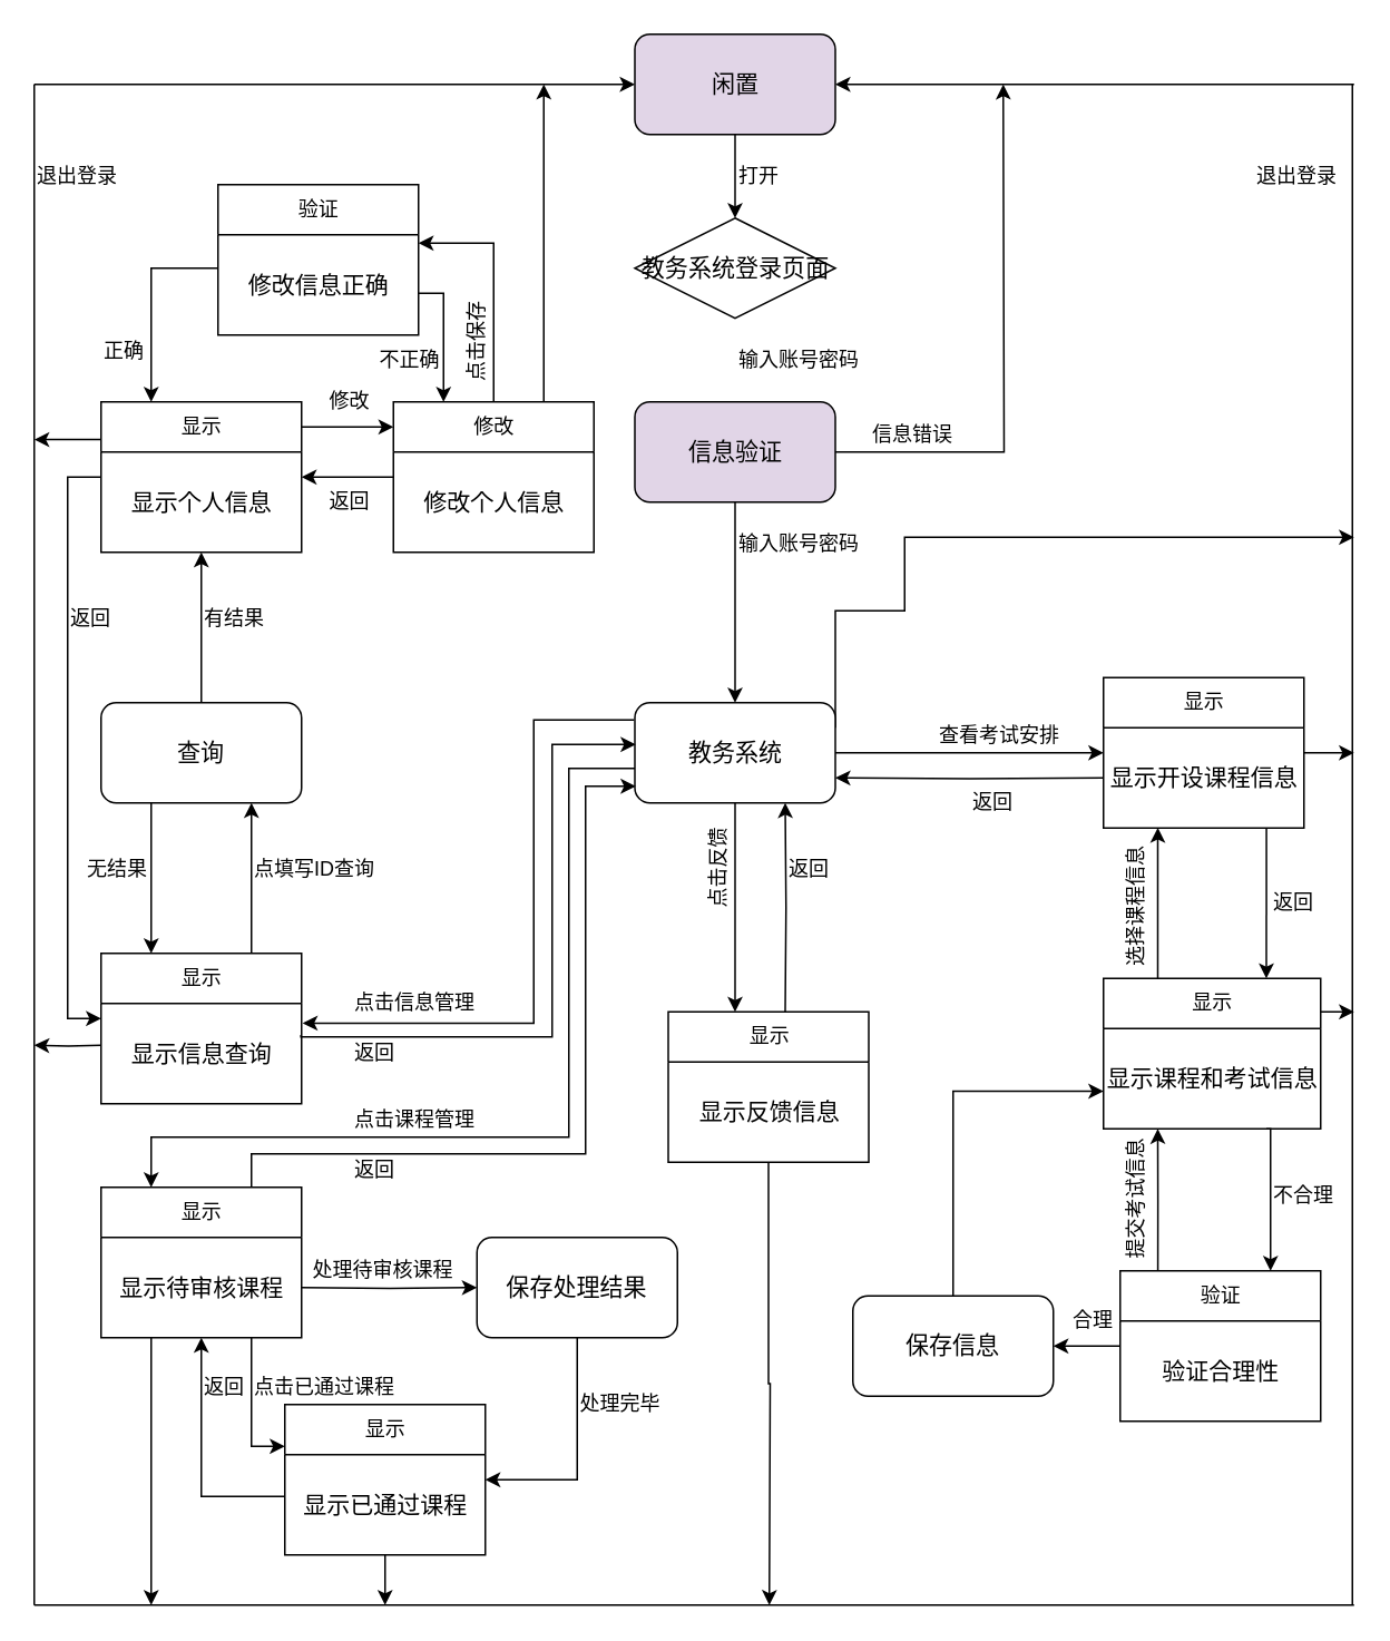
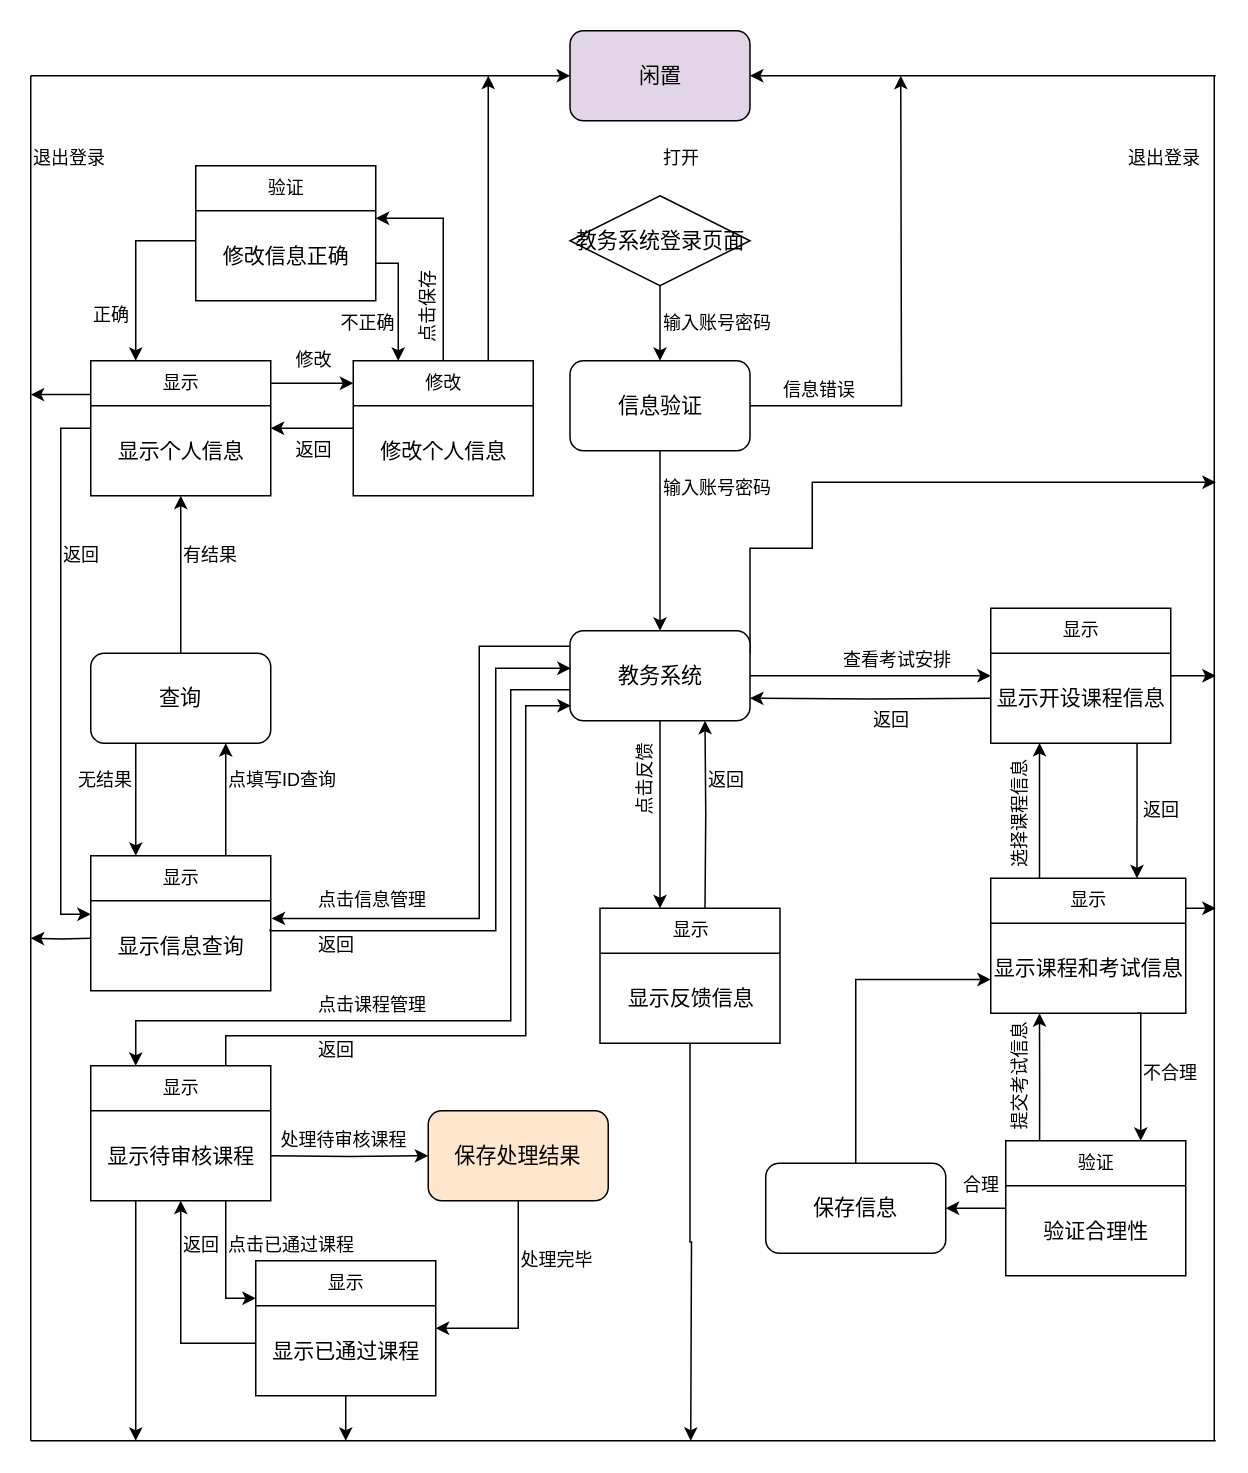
- <mxCell id="2" style="edgeStyle=orthogonalEdgeStyle;rounded=0;orthogonalLoop=1;jettySize=auto;html=1;exitX=0.5;exitY=1;exitDx=0;exitDy=0;entryX=0.5;entryY=0;entryDx=0;entryDy=0;shadow=0;" parent="1" source="3" target="5" edge="1"><mxGeometry relative="1" as="geometry"><Array as="points"><mxPoint x="439.5" y="110" /><mxPoint x="439.5" y="110" /></Array></mxGeometry></mxCell>
+ <mxCell id="4" style="edgeStyle=orthogonalEdgeStyle;rounded=0;orthogonalLoop=1;jettySize=auto;html=1;exitX=0.5;exitY=1;exitDx=0;exitDy=0;entryX=0.5;entryY=0;entryDx=0;entryDy=0;shadow=0;" parent="1" source="5" target="8" edge="1"><mxGeometry relative="1" as="geometry" /></mxCell>
- <mxCell id="8" value="&lt;h3&gt;&lt;font&gt;&lt;span style=&quot;font-weight: normal&quot;&gt;信息验证&lt;/span&gt;&lt;/font&gt;&lt;/h3&gt;" style="rounded=1;whiteSpace=wrap;html=1;shadow=0;fillColor=#e1d5e7;" parent="1" vertex="1"><mxGeometry x="379.5" y="240" width="120" height="60" as="geometry" /></mxCell>
+ <mxCell id="8" value="&lt;h3&gt;&lt;font&gt;&lt;span style=&quot;font-weight: normal&quot;&gt;信息验证&lt;/span&gt;&lt;/font&gt;&lt;/h3&gt;" style="rounded=1;whiteSpace=wrap;html=1;shadow=0;" parent="1" vertex="1"><mxGeometry x="379.5" y="240" width="120" height="60" as="geometry" /></mxCell>
- <mxCell id="48" value="&lt;h3&gt;&lt;font&gt;&lt;span style=&quot;font-weight: normal&quot;&gt;查询&lt;/span&gt;&lt;/font&gt;&lt;/h3&gt;" style="rounded=1;whiteSpace=wrap;html=1;shadow=0;" vertex="1" parent="1"><mxGeometry x="60" y="420" width="120" height="60" as="geometry" /></mxCell>
+ <mxCell id="48" value="&lt;h3&gt;&lt;font&gt;&lt;span style=&quot;font-weight: normal&quot;&gt;查询&lt;/span&gt;&lt;/font&gt;&lt;/h3&gt;" style="rounded=1;whiteSpace=wrap;html=1;shadow=0;" vertex="1" parent="1"><mxGeometry x="60" y="435" width="120" height="60" as="geometry" /></mxCell>
- <mxCell id="65" value="&lt;h3&gt;&lt;span style=&quot;font-weight: normal&quot;&gt;保存处理结果&lt;/span&gt;&lt;/h3&gt;" style="rounded=1;whiteSpace=wrap;html=1;shadow=0;" vertex="1" parent="1"><mxGeometry x="285" y="740" width="120" height="60" as="geometry" /></mxCell>
+ <mxCell id="65" value="&lt;h3&gt;&lt;span style=&quot;font-weight: normal&quot;&gt;保存处理结果&lt;/span&gt;&lt;/h3&gt;" style="rounded=1;whiteSpace=wrap;html=1;shadow=0;fillColor=#ffe6cc;" vertex="1" parent="1"><mxGeometry x="285" y="740" width="120" height="60" as="geometry" /></mxCell>
